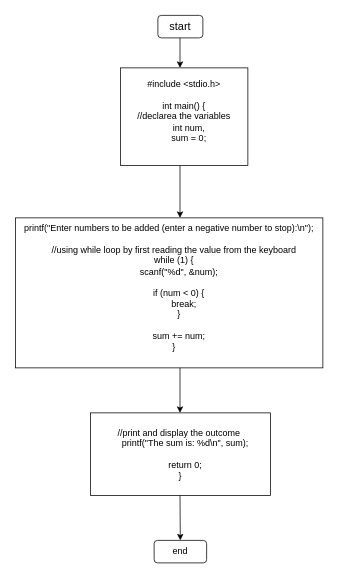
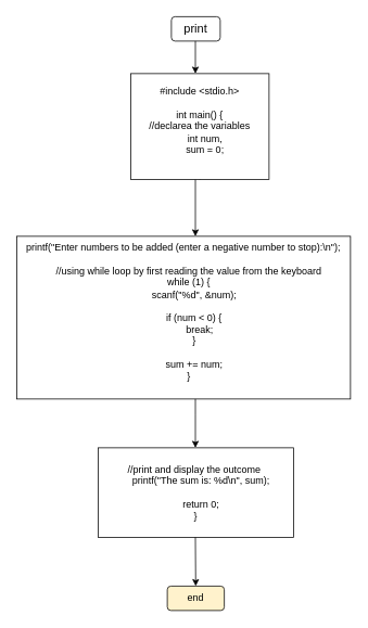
- <mxCell id="2" value="&lt;p style=&quot;line-height:1.38;margin-top:0pt;margin-bottom:0pt;&quot; dir=&quot;ltr&quot;&gt;&lt;/p&gt;&lt;div&gt;&lt;/div&gt;&lt;font face=&quot;Arial&quot;&gt;&lt;span style=&quot;font-size: 14.667px;&quot;&gt;start&lt;/span&gt;&lt;/font&gt;&lt;br&gt;&lt;span id=&quot;docs-internal-guid-3b141b4f-7fff-6670-2183-d576d27cafa1&quot;&gt;&lt;/span&gt;" style="rounded=1;whiteSpace=wrap;html=1;" vertex="1" parent="1"><mxGeometry x="210" y="20" width="60" height="30" as="geometry" /></mxCell>
+ <mxCell id="2" value="&lt;p style=&quot;line-height:1.38;margin-top:0pt;margin-bottom:0pt;&quot; dir=&quot;ltr&quot;&gt;&lt;/p&gt;&lt;div&gt;&lt;/div&gt;&lt;font face=&quot;Arial&quot;&gt;&lt;span style=&quot;font-size: 14.667px;&quot;&gt;print&lt;/span&gt;&lt;/font&gt;&lt;br&gt;&lt;span id=&quot;docs-internal-guid-3b141b4f-7fff-6670-2183-d576d27cafa1&quot;&gt;&lt;/span&gt;" style="rounded=1;whiteSpace=wrap;html=1;" vertex="1" parent="1"><mxGeometry x="210" y="20" width="60" height="30" as="geometry" /></mxCell>
- <mxCell id="9" value="end" style="rounded=1;whiteSpace=wrap;html=1;" vertex="1" parent="1"><mxGeometry x="205" y="720" width="70" height="30" as="geometry" /></mxCell>
+ <mxCell id="9" value="end" style="rounded=1;whiteSpace=wrap;html=1;fillColor=#fff2cc;" vertex="1" parent="1"><mxGeometry x="205" y="720" width="70" height="30" as="geometry" /></mxCell>
